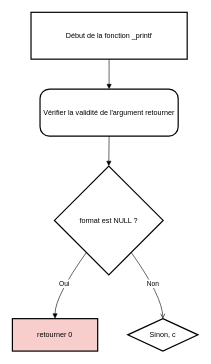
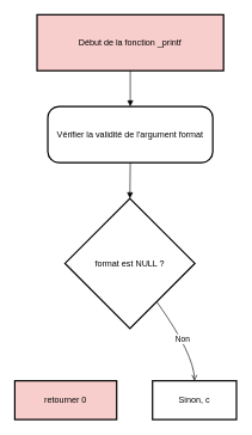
- <mxCell id="2" value="Début de la fonction _printf" style="whiteSpace=wrap;strokeWidth=2;" vertex="1" parent="1"><mxGeometry x="51" y="20" width="260" height="78" as="geometry" /></mxCell>
+ <mxCell id="2" value="Début de la fonction _printf" style="whiteSpace=wrap;strokeWidth=2;fillColor=#f8cecc;" vertex="1" parent="1"><mxGeometry x="51" y="20" width="260" height="78" as="geometry" /></mxCell>
- <mxCell id="3" value="Vérifier la validité de l'argument retourner" style="rounded=1;arcSize=20;strokeWidth=2" vertex="1" parent="1"><mxGeometry x="66" y="148" width="230" height="78" as="geometry" /></mxCell>
+ <mxCell id="3" value="Vérifier la validité de l'argument format" style="rounded=1;arcSize=20;strokeWidth=2" vertex="1" parent="1"><mxGeometry x="66" y="148" width="230" height="78" as="geometry" /></mxCell>
- <mxCell id="9" value="Oui" style="curved=1;startArrow=none;endArrow=block;exitX=0.15;exitY=1;entryX=0.5;entryY=0;" edge="1" parent="1" source="4" target="5"><mxGeometry relative="1" as="geometry"><Array as="points"><mxPoint x="91" y="493" /></Array></mxGeometry></mxCell>
- <mxCell id="6" value="Sinon, c" style="rhombus;whiteSpace=wrap;strokeWidth=2;" vertex="1" parent="1"><mxGeometry x="212" y="530" width="117" height="54" as="geometry" /></mxCell>
+ <mxCell id="6" value="Sinon, c" style="whiteSpace=wrap;strokeWidth=2;" vertex="1" parent="1"><mxGeometry x="212" y="530" width="117" height="54" as="geometry" /></mxCell>
